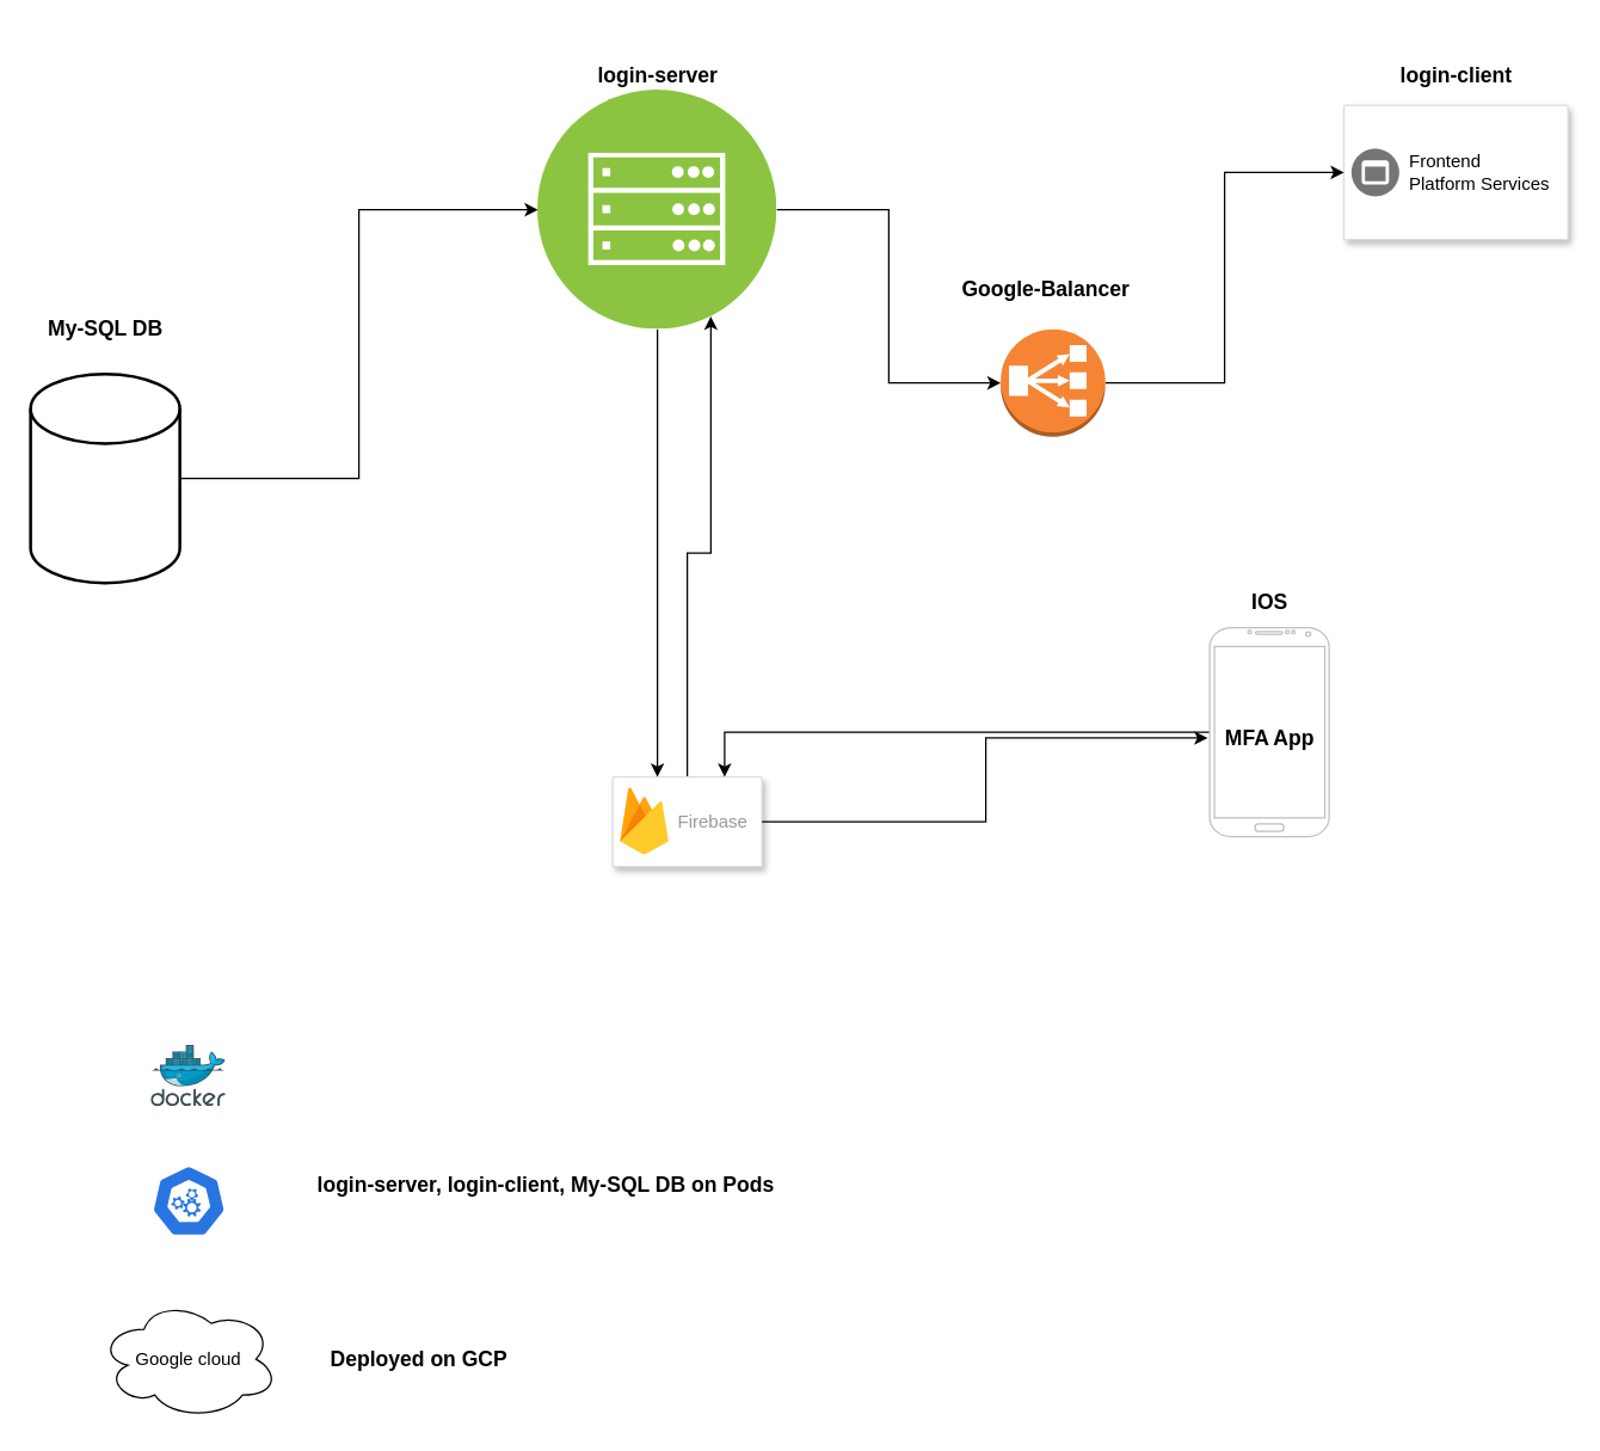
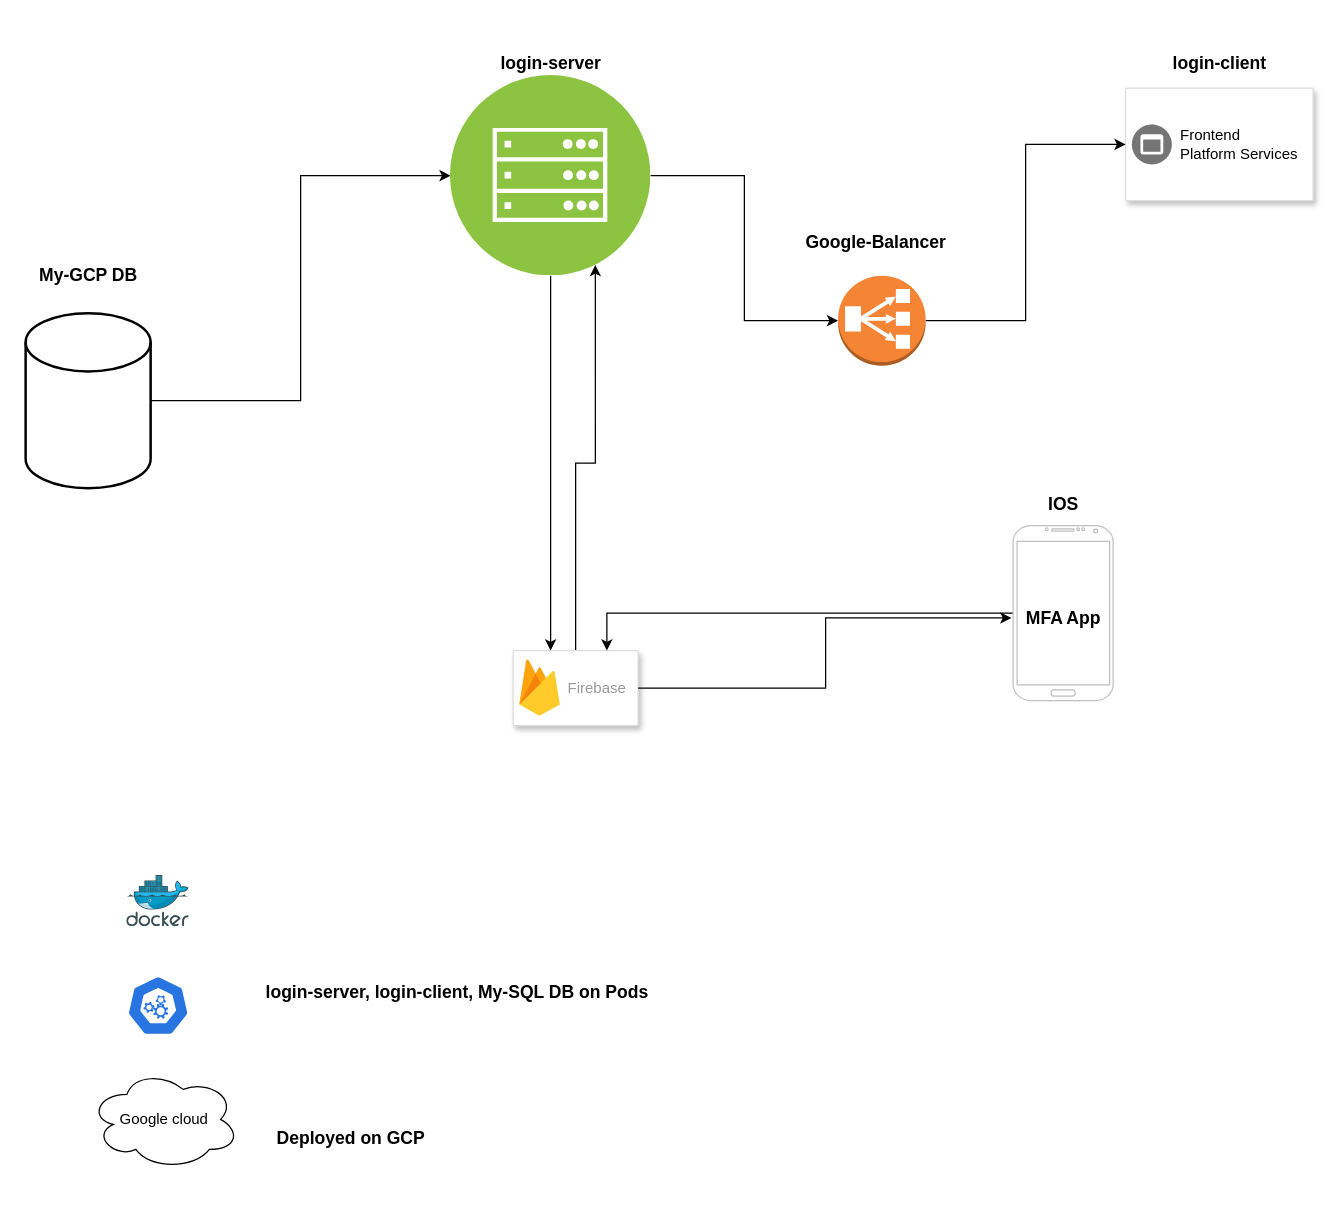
- <mxCell id="16" value="&lt;h3&gt;My-SQL DB&lt;/h3&gt;" style="text;html=1;align=center;verticalAlign=middle;resizable=0;points=[];autosize=1;strokeColor=none;fillColor=none;" vertex="1" parent="1"><mxGeometry x="20" y="190" width="100" height="60" as="geometry" /></mxCell>
+ <mxCell id="16" value="&lt;h3&gt;My-GCP DB&lt;/h3&gt;" style="text;html=1;align=center;verticalAlign=middle;resizable=0;points=[];autosize=1;strokeColor=none;fillColor=none;" vertex="1" parent="1"><mxGeometry x="20" y="190" width="100" height="60" as="geometry" /></mxCell>
- <mxCell id="26" value="Google cloud" style="ellipse;shape=cloud;whiteSpace=wrap;html=1;" vertex="1" parent="1"><mxGeometry x="66" y="870" width="120" height="80" as="geometry" /></mxCell>
+ <mxCell id="26" value="Google cloud" style="ellipse;shape=cloud;whiteSpace=wrap;html=1;" vertex="1" parent="1"><mxGeometry x="71" y="855" width="120" height="80" as="geometry" /></mxCell>
